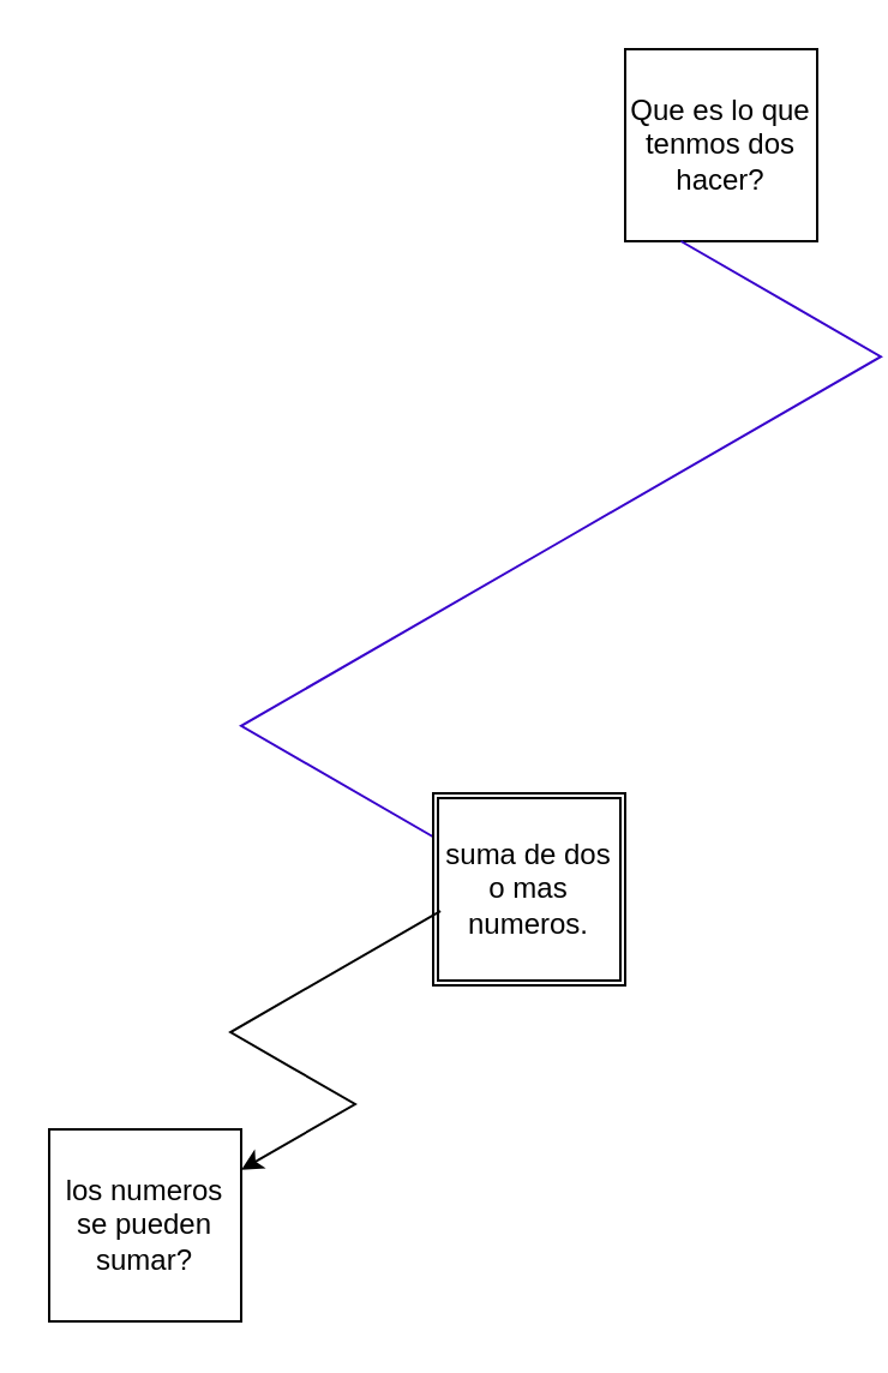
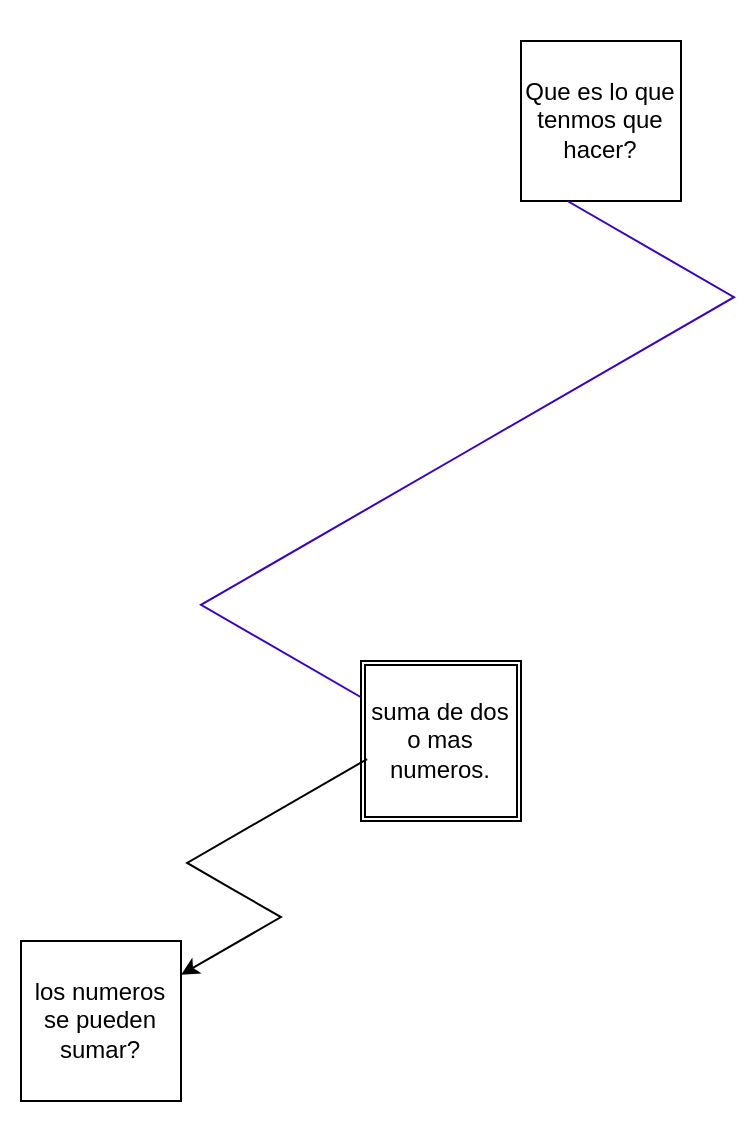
- <mxCell id="2" value="Que es lo que tenmos dos hacer?&lt;br&gt;" style="whiteSpace=wrap;html=1;aspect=fixed;" vertex="1" parent="1"><mxGeometry x="260" y="20" width="80" height="80" as="geometry" /></mxCell>
+ <mxCell id="2" value="Que es lo que tenmos que hacer?&lt;br&gt;" style="whiteSpace=wrap;html=1;aspect=fixed;" vertex="1" parent="1"><mxGeometry x="260" y="20" width="80" height="80" as="geometry" /></mxCell>
- <mxCell id="6" value="los numeros se pueden sumar?" style="whiteSpace=wrap;html=1;aspect=fixed;" vertex="1" parent="1"><mxGeometry x="20" y="470" width="80" height="80" as="geometry" /></mxCell>
+ <mxCell id="6" value="los numeros se pueden sumar?" style="whiteSpace=wrap;html=1;aspect=fixed;" vertex="1" parent="1"><mxGeometry x="10" y="470" width="80" height="80" as="geometry" /></mxCell>
